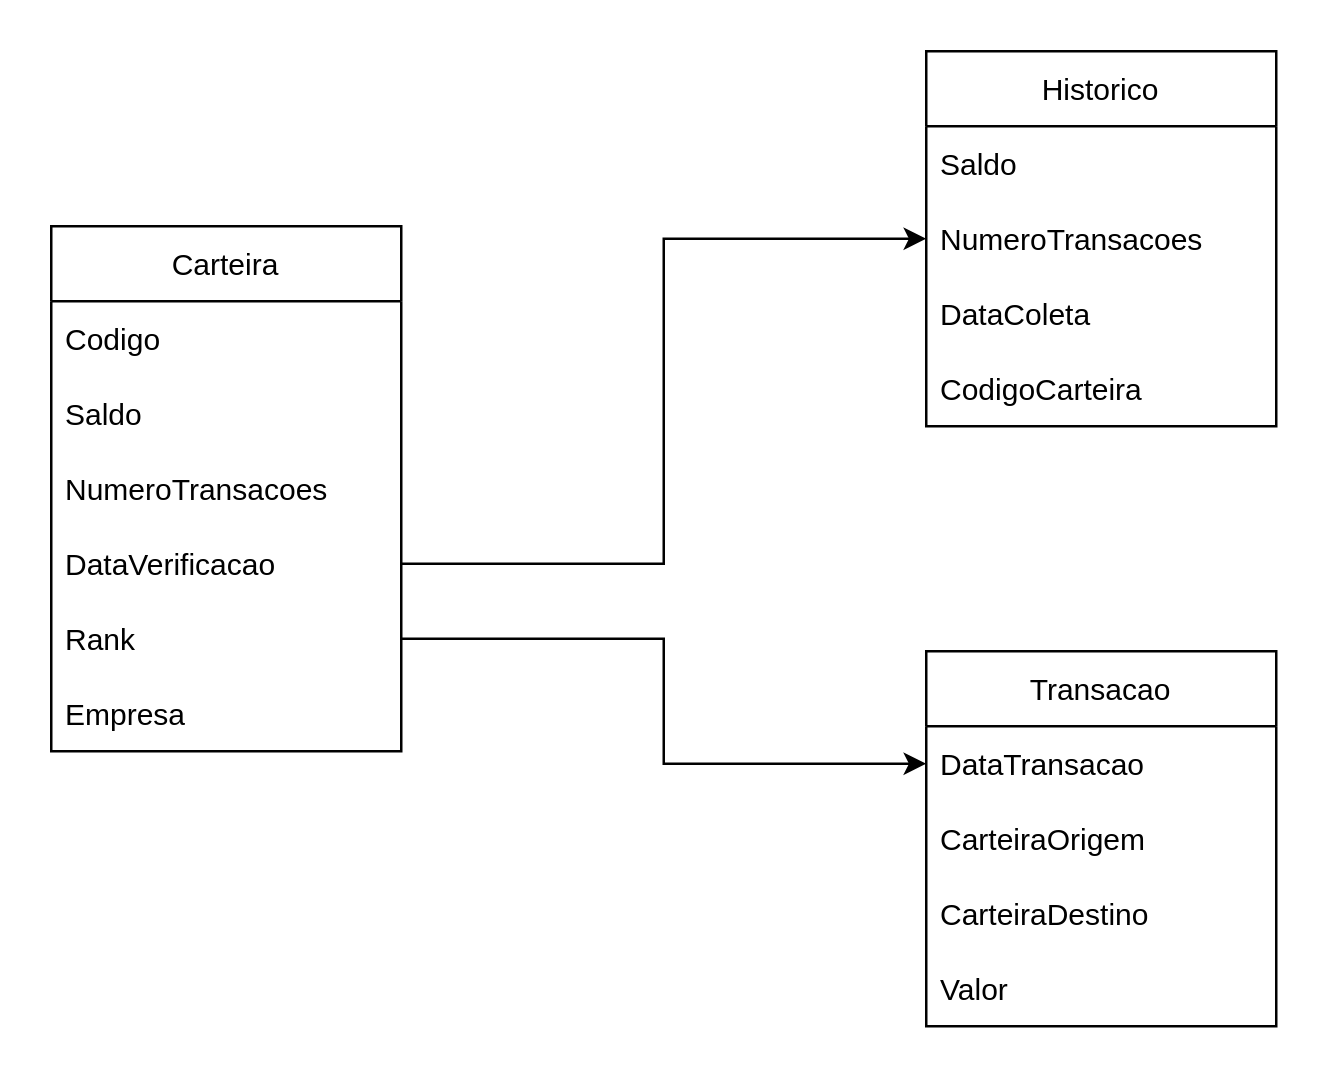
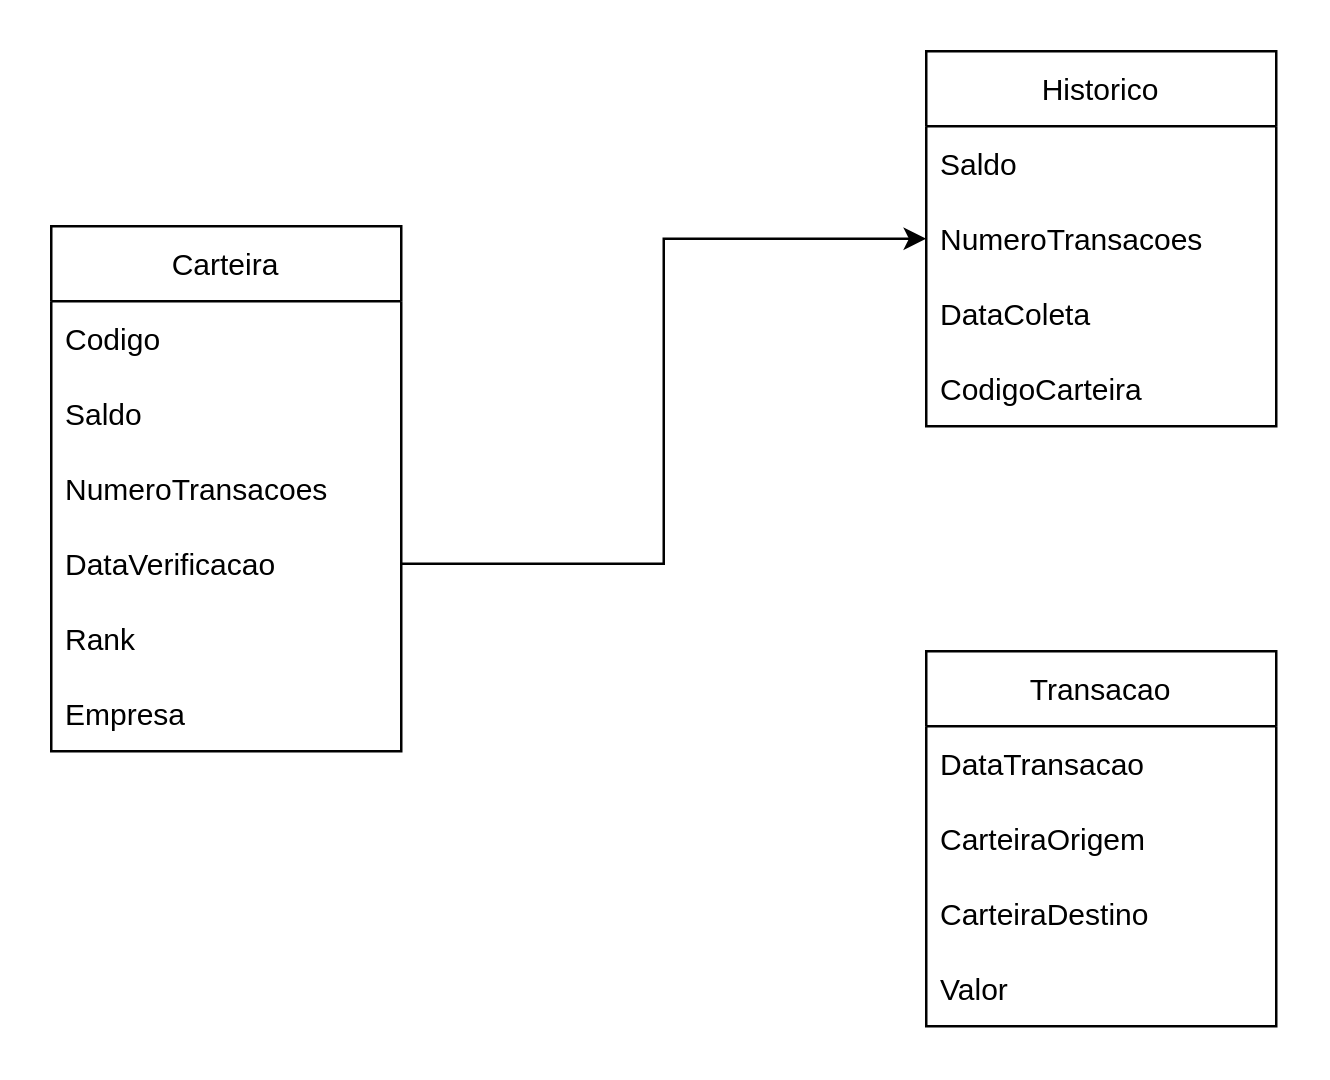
- <mxCell id="20" style="edgeStyle=orthogonalEdgeStyle;rounded=0;orthogonalLoop=1;jettySize=auto;html=1;" edge="1" parent="1" source="7" target="15"><mxGeometry relative="1" as="geometry" /></mxCell>
